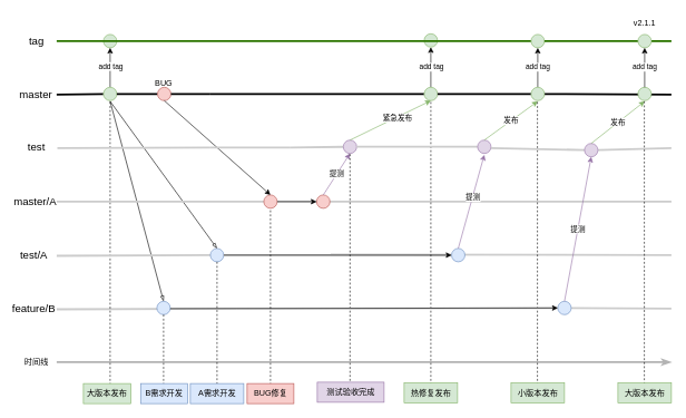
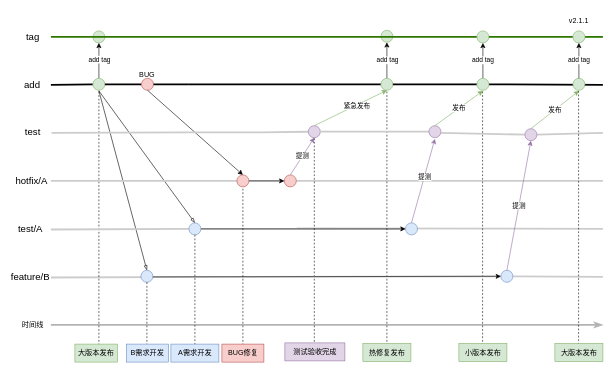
- <mxCell id="4" value="master" style="text;html=1;strokeColor=none;fillColor=none;align=center;verticalAlign=middle;whiteSpace=wrap;rounded=0;fontSize=16;" parent="1" vertex="1"><mxGeometry x="23" y="125" width="60" height="30" as="geometry" /></mxCell>
+ <mxCell id="4" value="add" style="text;html=1;strokeColor=none;fillColor=none;align=center;verticalAlign=middle;whiteSpace=wrap;rounded=0;fontSize=16;" parent="1" vertex="1"><mxGeometry x="23" y="125" width="60" height="30" as="geometry" /></mxCell>
- <mxCell id="27" value="master/A" style="text;html=1;strokeColor=none;fillColor=none;align=center;verticalAlign=middle;whiteSpace=wrap;rounded=0;fontSize=16;" parent="1" vertex="1"><mxGeometry x="22" y="286" width="60" height="30" as="geometry" /></mxCell>
+ <mxCell id="27" value="hotfix/A" style="text;html=1;strokeColor=none;fillColor=none;align=center;verticalAlign=middle;whiteSpace=wrap;rounded=0;fontSize=16;" parent="1" vertex="1"><mxGeometry x="22" y="286" width="60" height="30" as="geometry" /></mxCell>
